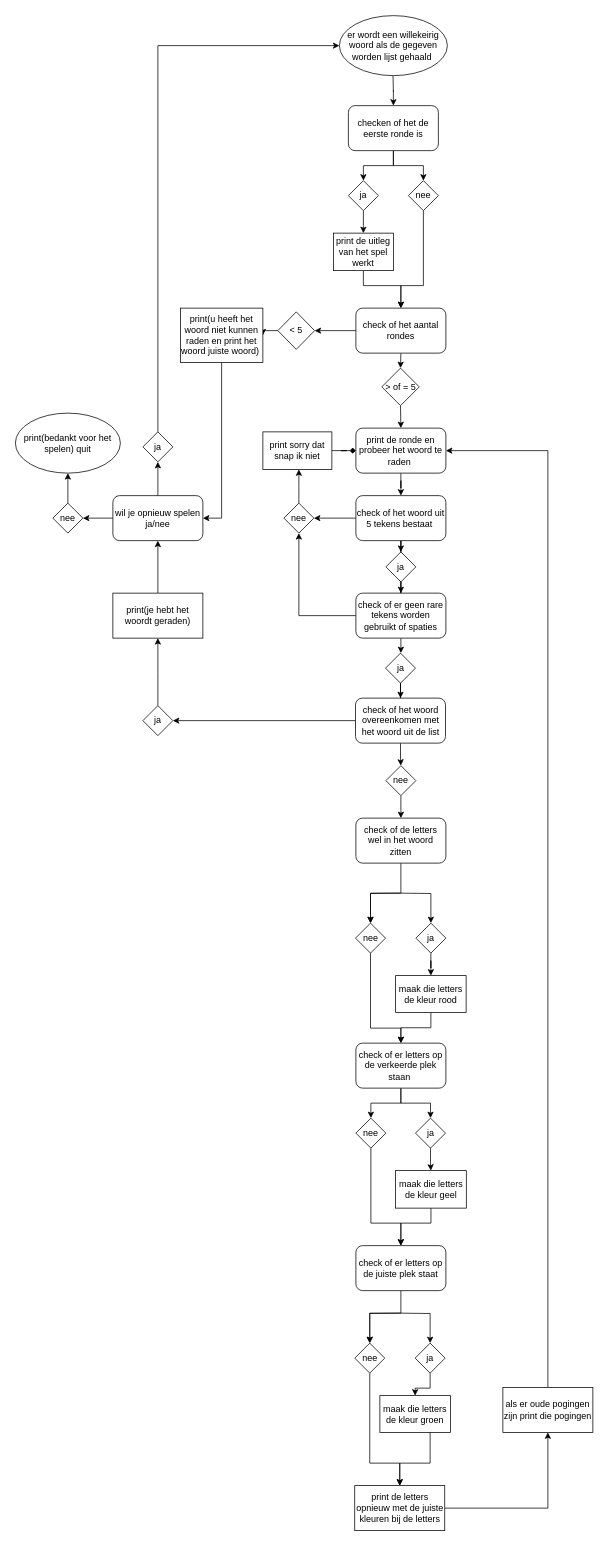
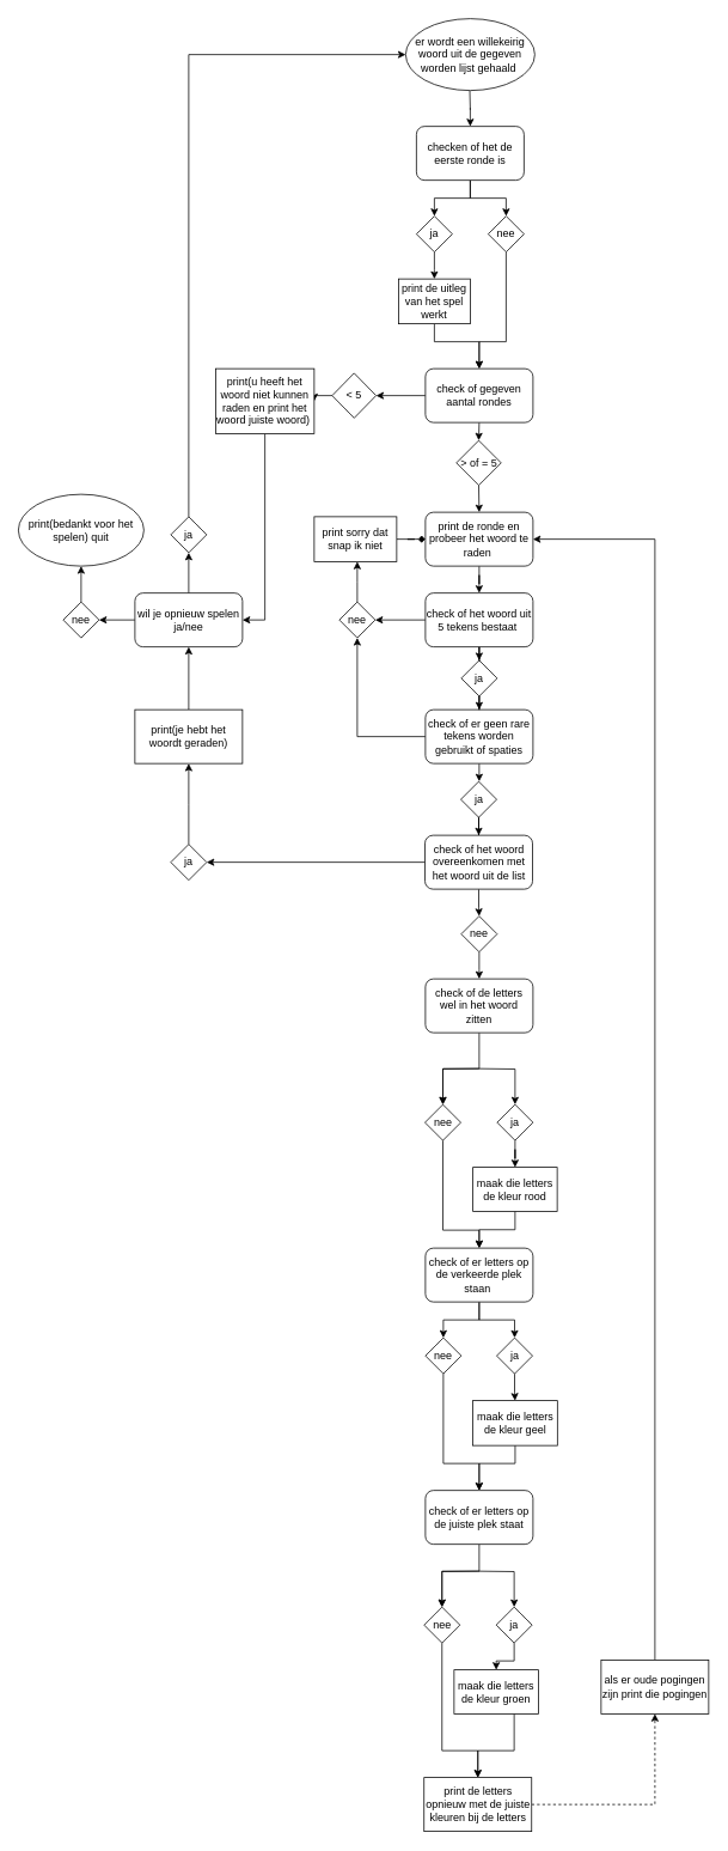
- <mxCell id="40" value="er wordt een willekeirig woord als de gegeven worden lijst gehaald&amp;nbsp;" style="ellipse;whiteSpace=wrap;html=1;" vertex="1" parent="1"><mxGeometry x="452" y="20" width="144" height="80" as="geometry" /></mxCell>
+ <mxCell id="40" value="er wordt een willekeirig woord uit de gegeven worden lijst gehaald&amp;nbsp;" style="ellipse;whiteSpace=wrap;html=1;" vertex="1" parent="1"><mxGeometry x="452" y="20" width="144" height="80" as="geometry" /></mxCell>
- <mxCell id="77" value="check of het aantal rondes" style="rounded=1;whiteSpace=wrap;html=1;" vertex="1" parent="1"><mxGeometry x="474" y="410" width="120" height="60" as="geometry" /></mxCell>
+ <mxCell id="77" value="check of gegeven aantal rondes" style="rounded=1;whiteSpace=wrap;html=1;" vertex="1" parent="1"><mxGeometry x="474" y="410" width="120" height="60" as="geometry" /></mxCell>
- <mxCell id="84" style="edgeStyle=orthogonalEdgeStyle;rounded=0;orthogonalLoop=1;jettySize=auto;html=1;entryX=0.5;entryY=1;entryDx=0;entryDy=0;" edge="1" parent="1" source="85" target="87"><mxGeometry relative="1" as="geometry" /></mxCell>
+ <mxCell id="84" style="edgeStyle=orthogonalEdgeStyle;rounded=0;orthogonalLoop=1;jettySize=auto;html=1;entryX=0.5;entryY=1;entryDx=0;entryDy=0;dashed=1;" edge="1" parent="1" source="85" target="87"><mxGeometry relative="1" as="geometry" /></mxCell>
